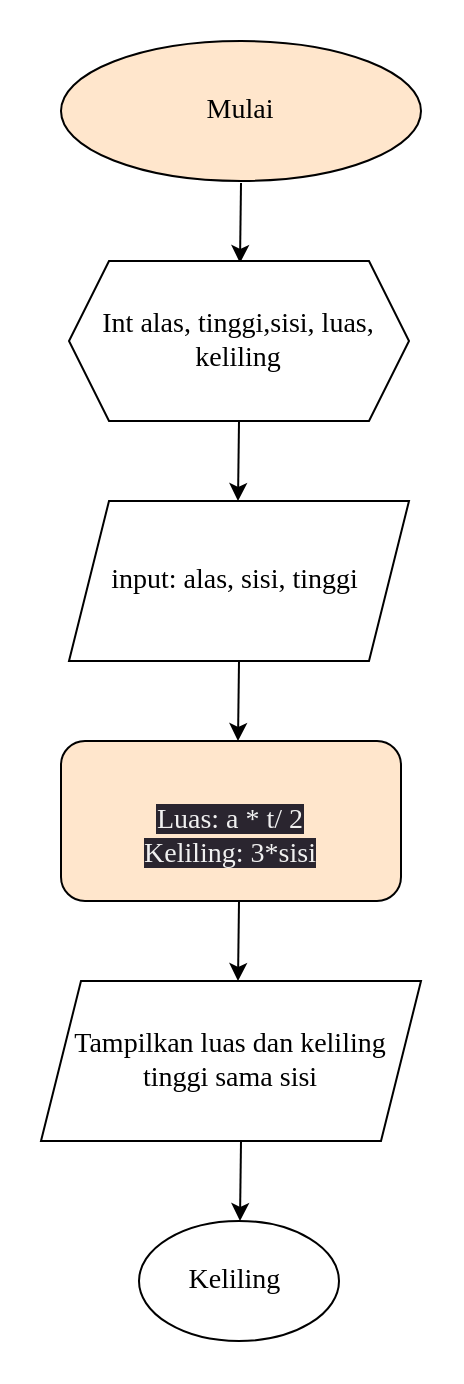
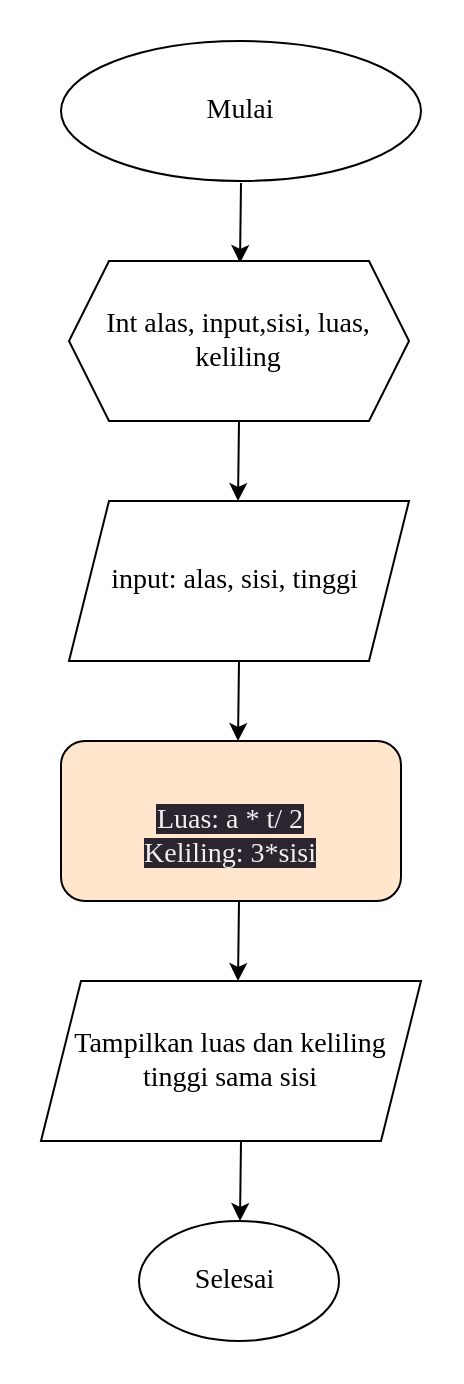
- <mxCell id="2" value="Mulai" style="ellipse;whiteSpace=wrap;html=1;fontFamily=Times New Roman;fontSize=14;fillColor=#ffe6cc;" parent="1" vertex="1"><mxGeometry x="30" y="20" width="180" height="70" as="geometry" /></mxCell>
+ <mxCell id="2" value="Mulai" style="ellipse;whiteSpace=wrap;html=1;fontFamily=Times New Roman;fontSize=14;" parent="1" vertex="1"><mxGeometry x="30" y="20" width="180" height="70" as="geometry" /></mxCell>
- <mxCell id="4" value="Int alas, tinggi,sisi, luas, keliling" style="shape=hexagon;perimeter=hexagonPerimeter2;whiteSpace=wrap;html=1;fixedSize=1;fontFamily=Times New Roman;fontSize=14;" parent="1" vertex="1"><mxGeometry x="34" y="130" width="170" height="80" as="geometry" /></mxCell>
+ <mxCell id="4" value="Int alas, input,sisi, luas, keliling" style="shape=hexagon;perimeter=hexagonPerimeter2;whiteSpace=wrap;html=1;fixedSize=1;fontFamily=Times New Roman;fontSize=14;" parent="1" vertex="1"><mxGeometry x="34" y="130" width="170" height="80" as="geometry" /></mxCell>
- <mxCell id="10" value="Keliling&amp;nbsp;" style="ellipse;whiteSpace=wrap;html=1;fontFamily=Times New Roman;fontSize=14;" parent="1" vertex="1"><mxGeometry x="69" y="610" width="100" height="60" as="geometry" /></mxCell>
+ <mxCell id="10" value="Selesai&amp;nbsp;" style="ellipse;whiteSpace=wrap;html=1;fontFamily=Times New Roman;fontSize=14;" parent="1" vertex="1"><mxGeometry x="69" y="610" width="100" height="60" as="geometry" /></mxCell>
